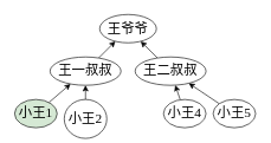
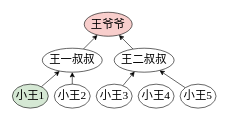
- <mxCell id="2" value="王爷爷" style="ellipse;whiteSpace=wrap;html=1;fontSize=19;fontFamily=Times New Roman;" vertex="1" parent="1"><mxGeometry x="140" y="20" width="80" height="40" as="geometry" /></mxCell>
+ <mxCell id="2" value="王爷爷" style="ellipse;whiteSpace=wrap;html=1;fontSize=19;fontFamily=Times New Roman;fillColor=#f8cecc;" vertex="1" parent="1"><mxGeometry x="140" y="20" width="80" height="40" as="geometry" /></mxCell>
+ <mxCell id="11" style="edgeStyle=none;html=1;fontSize=19;fontFamily=Times New Roman;" edge="1" parent="1" source="12" target="6"><mxGeometry relative="1" as="geometry" /></mxCell>
- <mxCell id="13" style="edgeStyle=none;html=1;fontSize=19;fontFamily=Times New Roman;" edge="1" parent="1" source="14" target="6"><mxGeometry relative="1" as="geometry" /></mxCell>
+ <mxCell id="12" value="小王3" style="ellipse;whiteSpace=wrap;html=1;fontSize=19;fontFamily=Times New Roman;" vertex="1" parent="1"><mxGeometry x="160" y="140" width="60" height="40" as="geometry" /></mxCell>
- <mxCell id="10" value="小王2" style="ellipse;whiteSpace=wrap;html=1;fontSize=19;fontFamily=Times New Roman;" vertex="1" parent="1"><mxGeometry x="90" y="140" width="60" height="55" as="geometry" /></mxCell>
+ <mxCell id="10" value="小王2" style="ellipse;whiteSpace=wrap;html=1;fontSize=19;fontFamily=Times New Roman;" vertex="1" parent="1"><mxGeometry x="90" y="140" width="60" height="40" as="geometry" /></mxCell>
